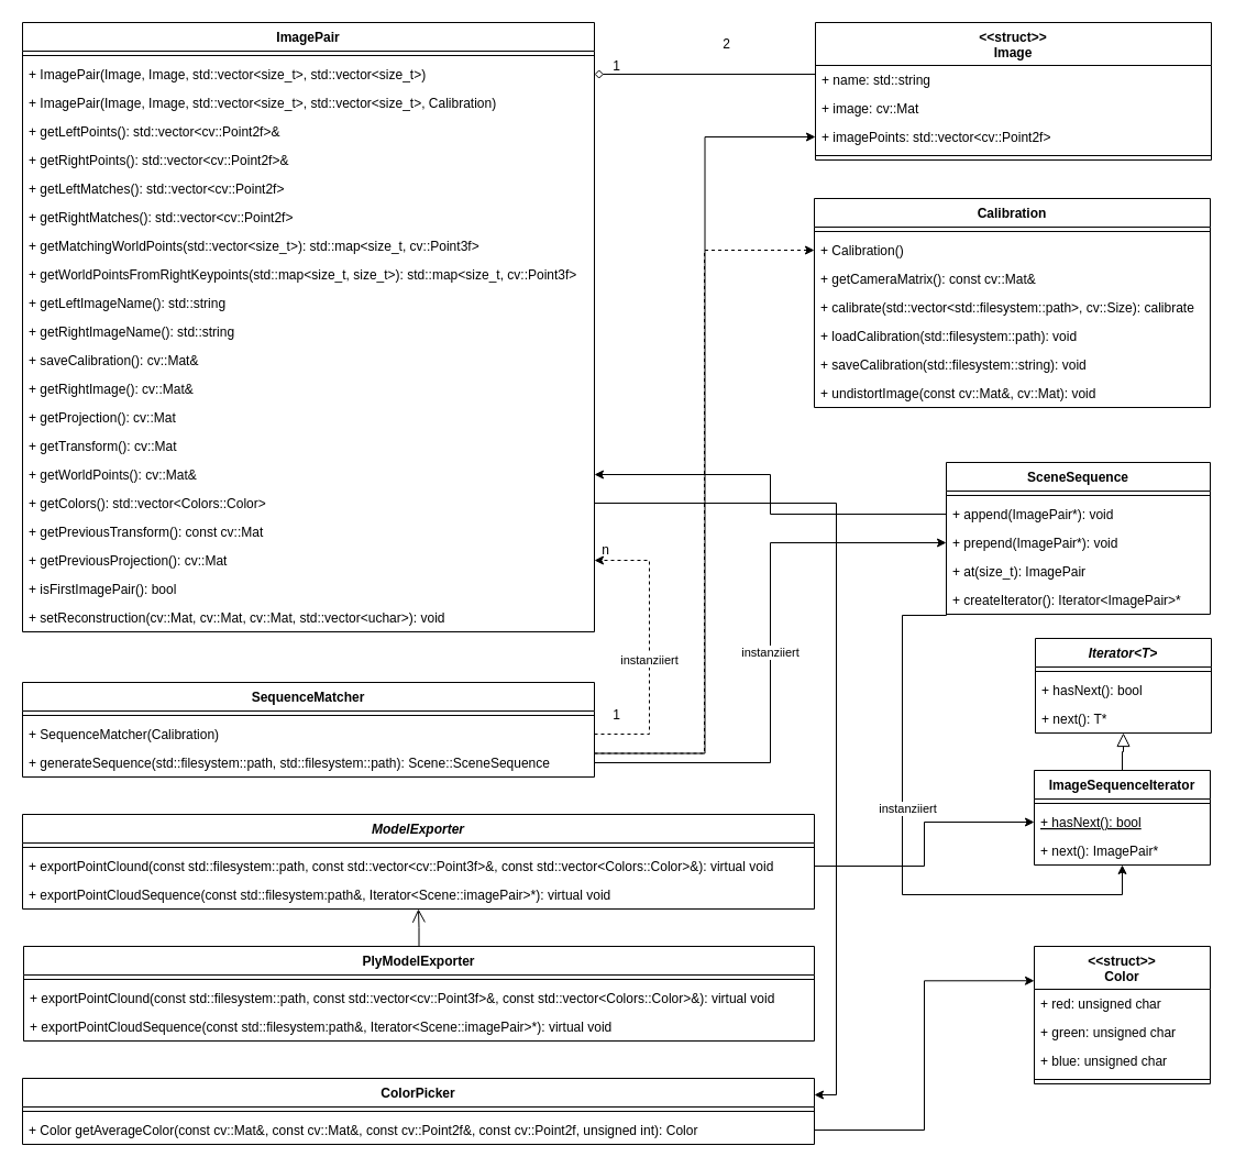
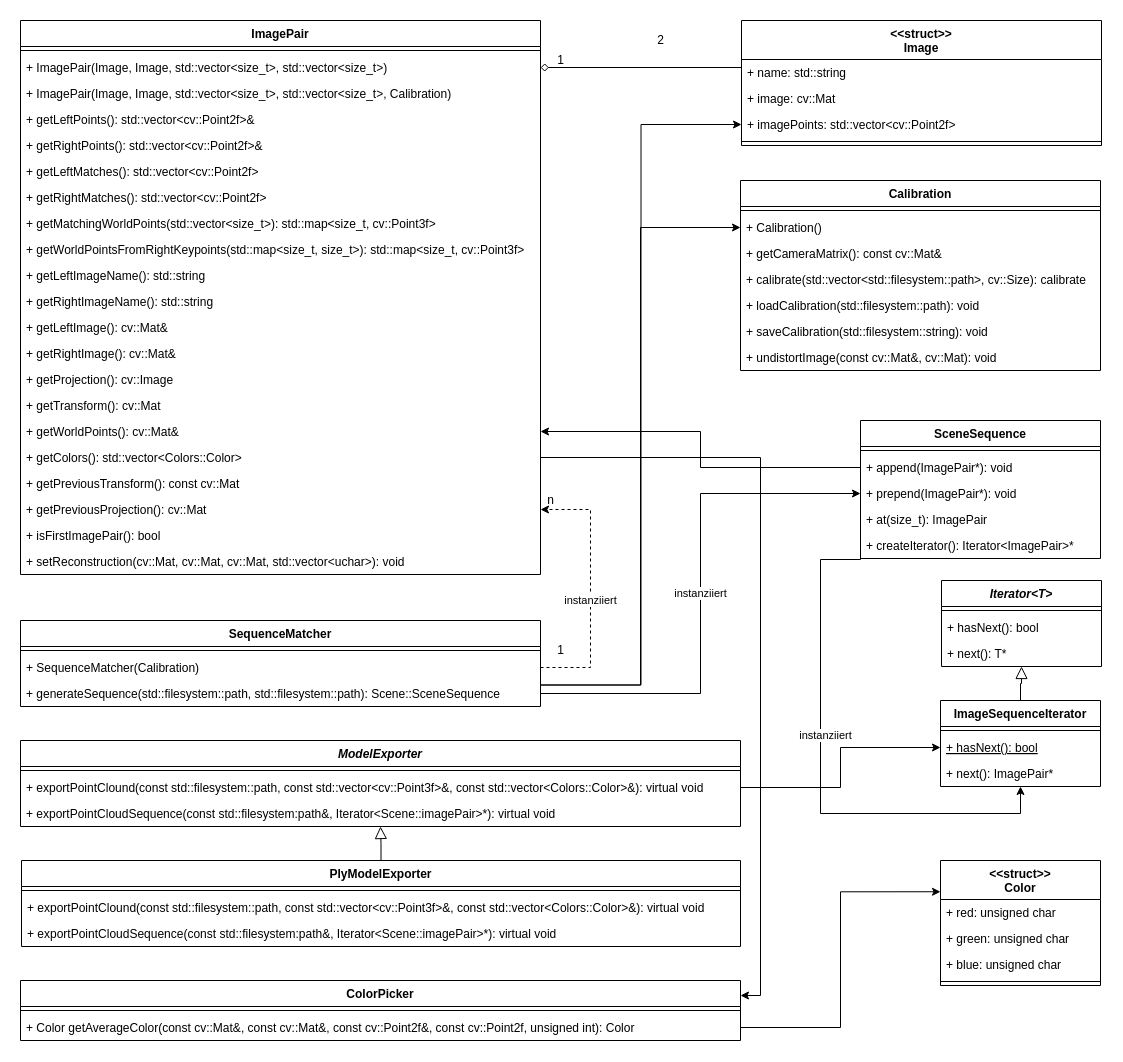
- <mxCell id="39" style="edgeStyle=orthogonalEdgeStyle;rounded=0;orthogonalLoop=1;jettySize=auto;html=1;exitX=1;exitY=0.75;exitDx=0;exitDy=0;entryX=0;entryY=0.5;entryDx=0;entryDy=0;startArrow=none;startFill=0;endArrow=classic;endFill=1;dashed=1;" parent="1" source="41" target="58" edge="1"><mxGeometry relative="1" as="geometry" /></mxCell>
+ <mxCell id="39" style="edgeStyle=orthogonalEdgeStyle;rounded=0;orthogonalLoop=1;jettySize=auto;html=1;exitX=1;exitY=0.75;exitDx=0;exitDy=0;entryX=0;entryY=0.5;entryDx=0;entryDy=0;startArrow=none;startFill=0;endArrow=classic;endFill=1;" parent="1" source="41" target="58" edge="1"><mxGeometry relative="1" as="geometry" /></mxCell>
- <mxCell id="21" value="+ saveCalibration(): cv::Mat&amp;" style="text;align=left;verticalAlign=top;spacingLeft=4;spacingRight=4;overflow=hidden;rotatable=0;points=[[0,0.5],[1,0.5]];portConstraint=eastwest;" parent="9" vertex="1"><mxGeometry y="294" width="520" height="26" as="geometry" /></mxCell>
+ <mxCell id="21" value="+ getLeftImage(): cv::Mat&amp;" style="text;align=left;verticalAlign=top;spacingLeft=4;spacingRight=4;overflow=hidden;rotatable=0;points=[[0,0.5],[1,0.5]];portConstraint=eastwest;" parent="9" vertex="1"><mxGeometry y="294" width="520" height="26" as="geometry" /></mxCell>
- <mxCell id="23" value="+ getProjection(): cv::Mat" style="text;align=left;verticalAlign=top;spacingLeft=4;spacingRight=4;overflow=hidden;rotatable=0;points=[[0,0.5],[1,0.5]];portConstraint=eastwest;" parent="9" vertex="1"><mxGeometry y="346" width="520" height="26" as="geometry" /></mxCell>
+ <mxCell id="23" value="+ getProjection(): cv::Image" style="text;align=left;verticalAlign=top;spacingLeft=4;spacingRight=4;overflow=hidden;rotatable=0;points=[[0,0.5],[1,0.5]];portConstraint=eastwest;" parent="9" vertex="1"><mxGeometry y="346" width="520" height="26" as="geometry" /></mxCell>
- <mxCell id="47" value="" style="endArrow=open;endSize=10;endFill=0;shadow=0;strokeWidth=1;rounded=0;edgeStyle=elbowEdgeStyle;elbow=vertical;" edge="1" parent="1" source="52" target="48"><mxGeometry width="160" relative="1" as="geometry"><mxPoint x="300" y="423" as="sourcePoint" /><mxPoint x="300" y="423" as="targetPoint" /></mxGeometry></mxCell>
+ <mxCell id="47" value="" style="endArrow=block;endSize=10;endFill=0;shadow=0;strokeWidth=1;rounded=0;edgeStyle=elbowEdgeStyle;elbow=vertical;" edge="1" parent="1" source="52" target="48"><mxGeometry width="160" relative="1" as="geometry"><mxPoint x="300" y="423" as="sourcePoint" /><mxPoint x="300" y="423" as="targetPoint" /></mxGeometry></mxCell>
